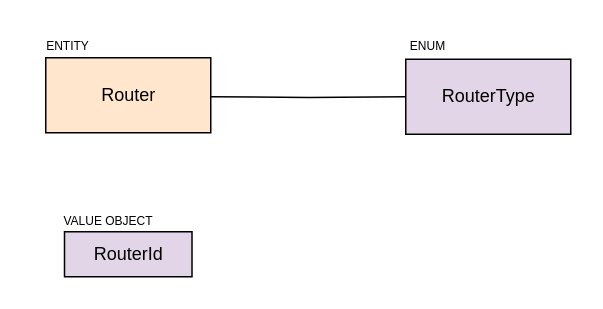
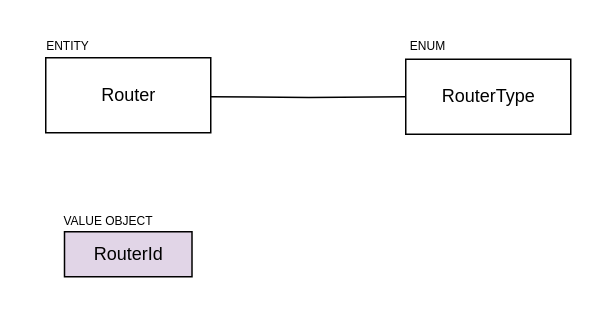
- <mxCell id="2" value="Router" style="html=1;fillColor=#ffe6cc;" parent="1" vertex="1"><mxGeometry x="30" y="38" width="110" height="50" as="geometry" /></mxCell>
+ <mxCell id="2" value="Router" style="html=1;" parent="1" vertex="1"><mxGeometry x="30" y="38" width="110" height="50" as="geometry" /></mxCell>
- <mxCell id="3" value="RouterType" style="html=1;fillColor=#e1d5e7;" parent="1" vertex="1"><mxGeometry x="270" y="39" width="110" height="50" as="geometry" /></mxCell>
+ <mxCell id="3" value="RouterType" style="html=1;" parent="1" vertex="1"><mxGeometry x="270" y="39" width="110" height="50" as="geometry" /></mxCell>
